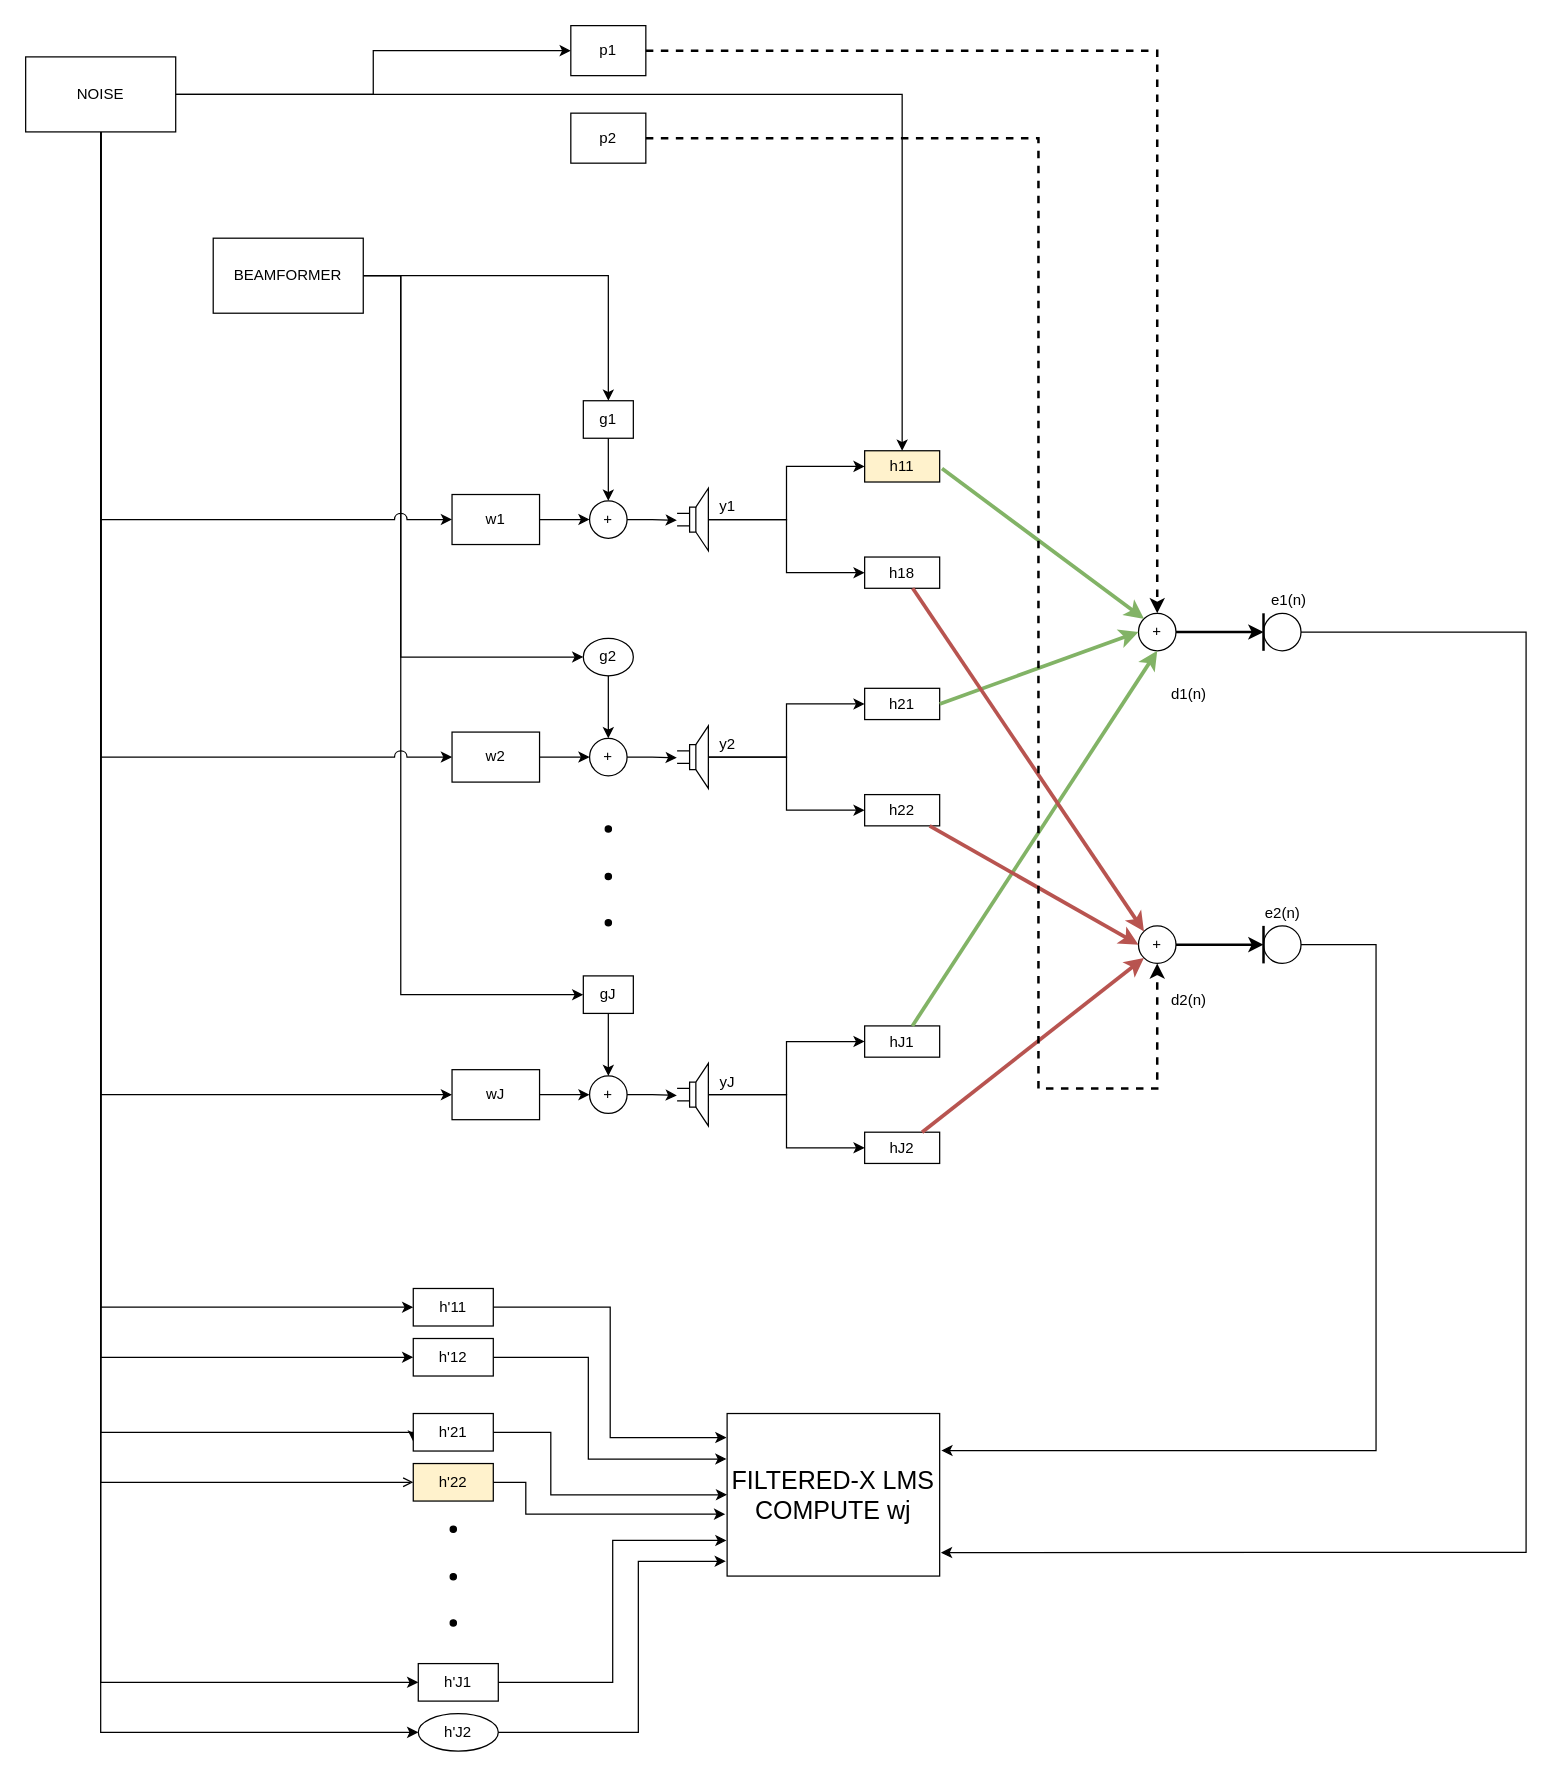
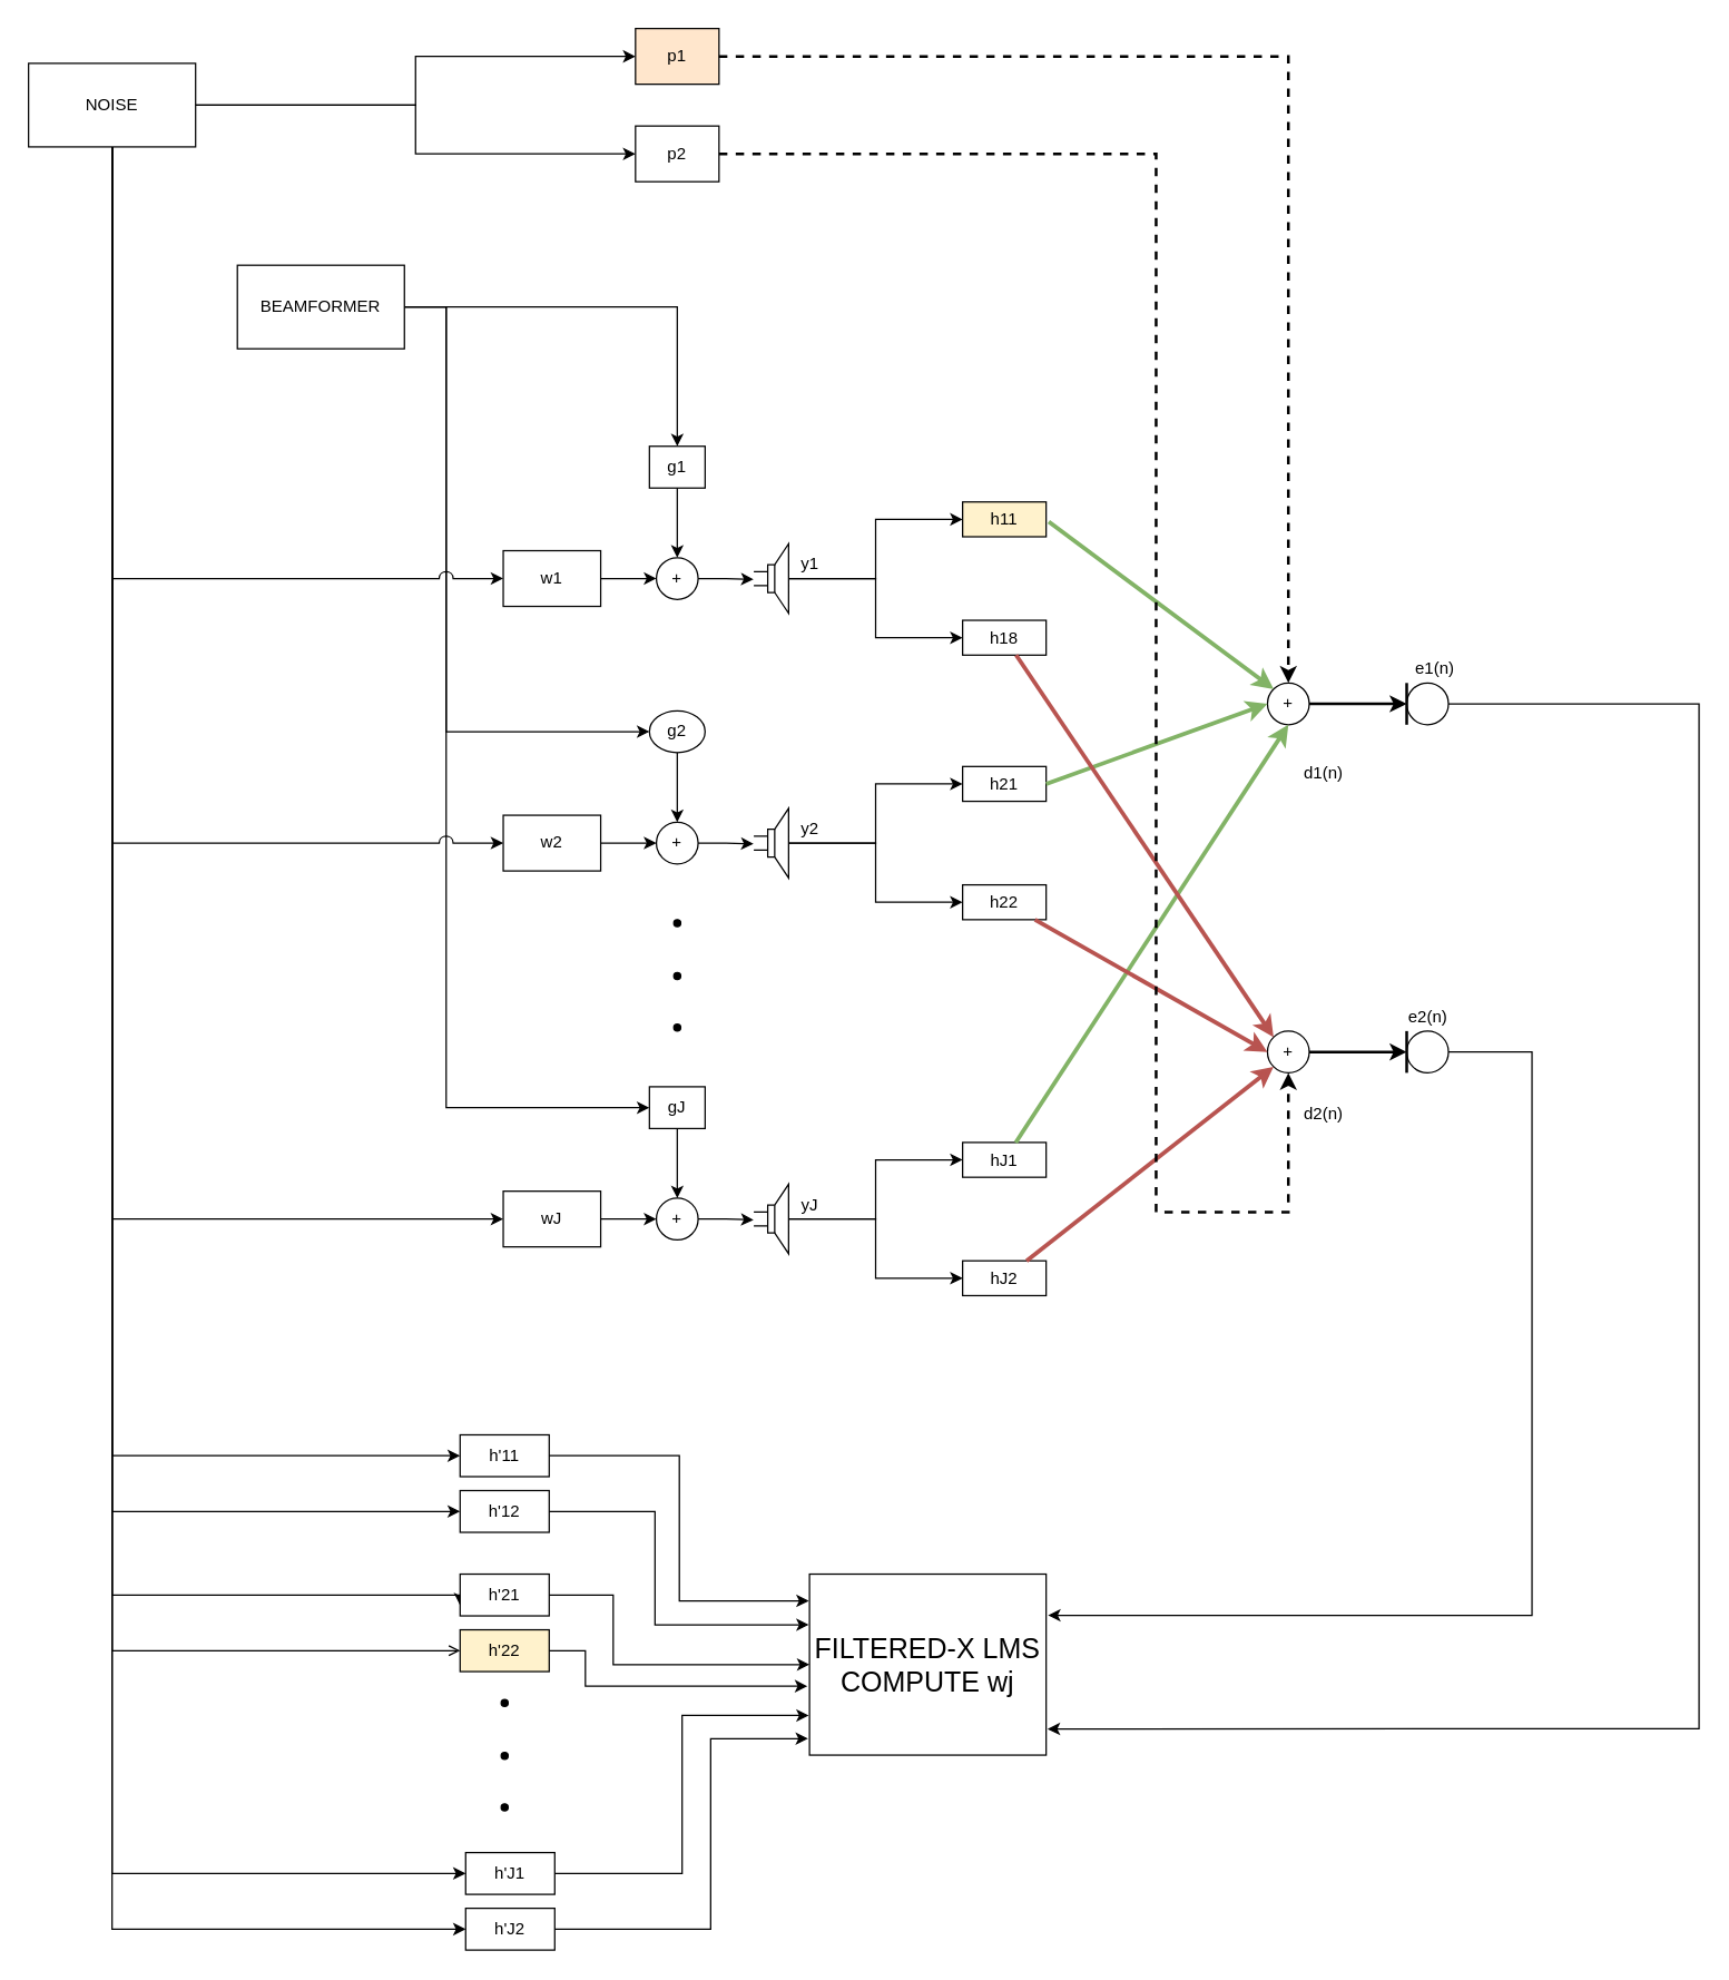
- <mxCell id="60" value="p1" style="rounded=0;whiteSpace=wrap;html=1;" parent="59" vertex="1"><mxGeometry width="60" height="40" as="geometry" /></mxCell>
+ <mxCell id="60" value="p1" style="rounded=0;whiteSpace=wrap;html=1;fillColor=#ffe6cc;" parent="59" vertex="1"><mxGeometry width="60" height="40" as="geometry" /></mxCell>
- <mxCell id="4" style="edgeStyle=orthogonalEdgeStyle;rounded=0;orthogonalLoop=1;jettySize=auto;html=1;" edge="1" parent="1" source="12" target="20"><mxGeometry relative="1" as="geometry" /></mxCell>
+ <mxCell id="4" style="edgeStyle=orthogonalEdgeStyle;rounded=0;orthogonalLoop=1;jettySize=auto;html=1;entryX=0;entryY=0.5;entryDx=0;entryDy=0;" edge="1" parent="1" source="12" target="61"><mxGeometry relative="1" as="geometry" /></mxCell>
- <mxCell id="92" value="h'J2" style="ellipse;whiteSpace=wrap;html=1;fillColor=#FFFFFF;" vertex="1" parent="90"><mxGeometry y="40" width="64" height="30" as="geometry" /></mxCell>
+ <mxCell id="92" value="h'J2" style="rounded=0;whiteSpace=wrap;html=1;fillColor=#FFFFFF;" vertex="1" parent="90"><mxGeometry y="40" width="64" height="30" as="geometry" /></mxCell>
